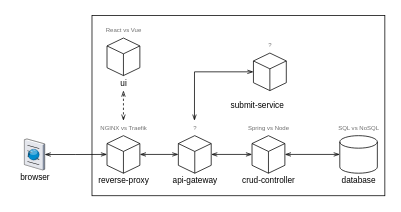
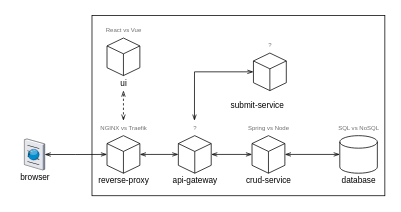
- <mxCell id="13" value="crud-controller" style="text;html=1;align=center;verticalAlign=middle;resizable=0;points=[];autosize=1;fontSize=11;" vertex="1" parent="1"><mxGeometry x="312" y="230" width="90" height="20" as="geometry" /></mxCell>
+ <mxCell id="13" value="crud-service" style="text;html=1;align=center;verticalAlign=middle;resizable=0;points=[];autosize=1;fontSize=11;" vertex="1" parent="1"><mxGeometry x="312" y="230" width="90" height="20" as="geometry" /></mxCell>
